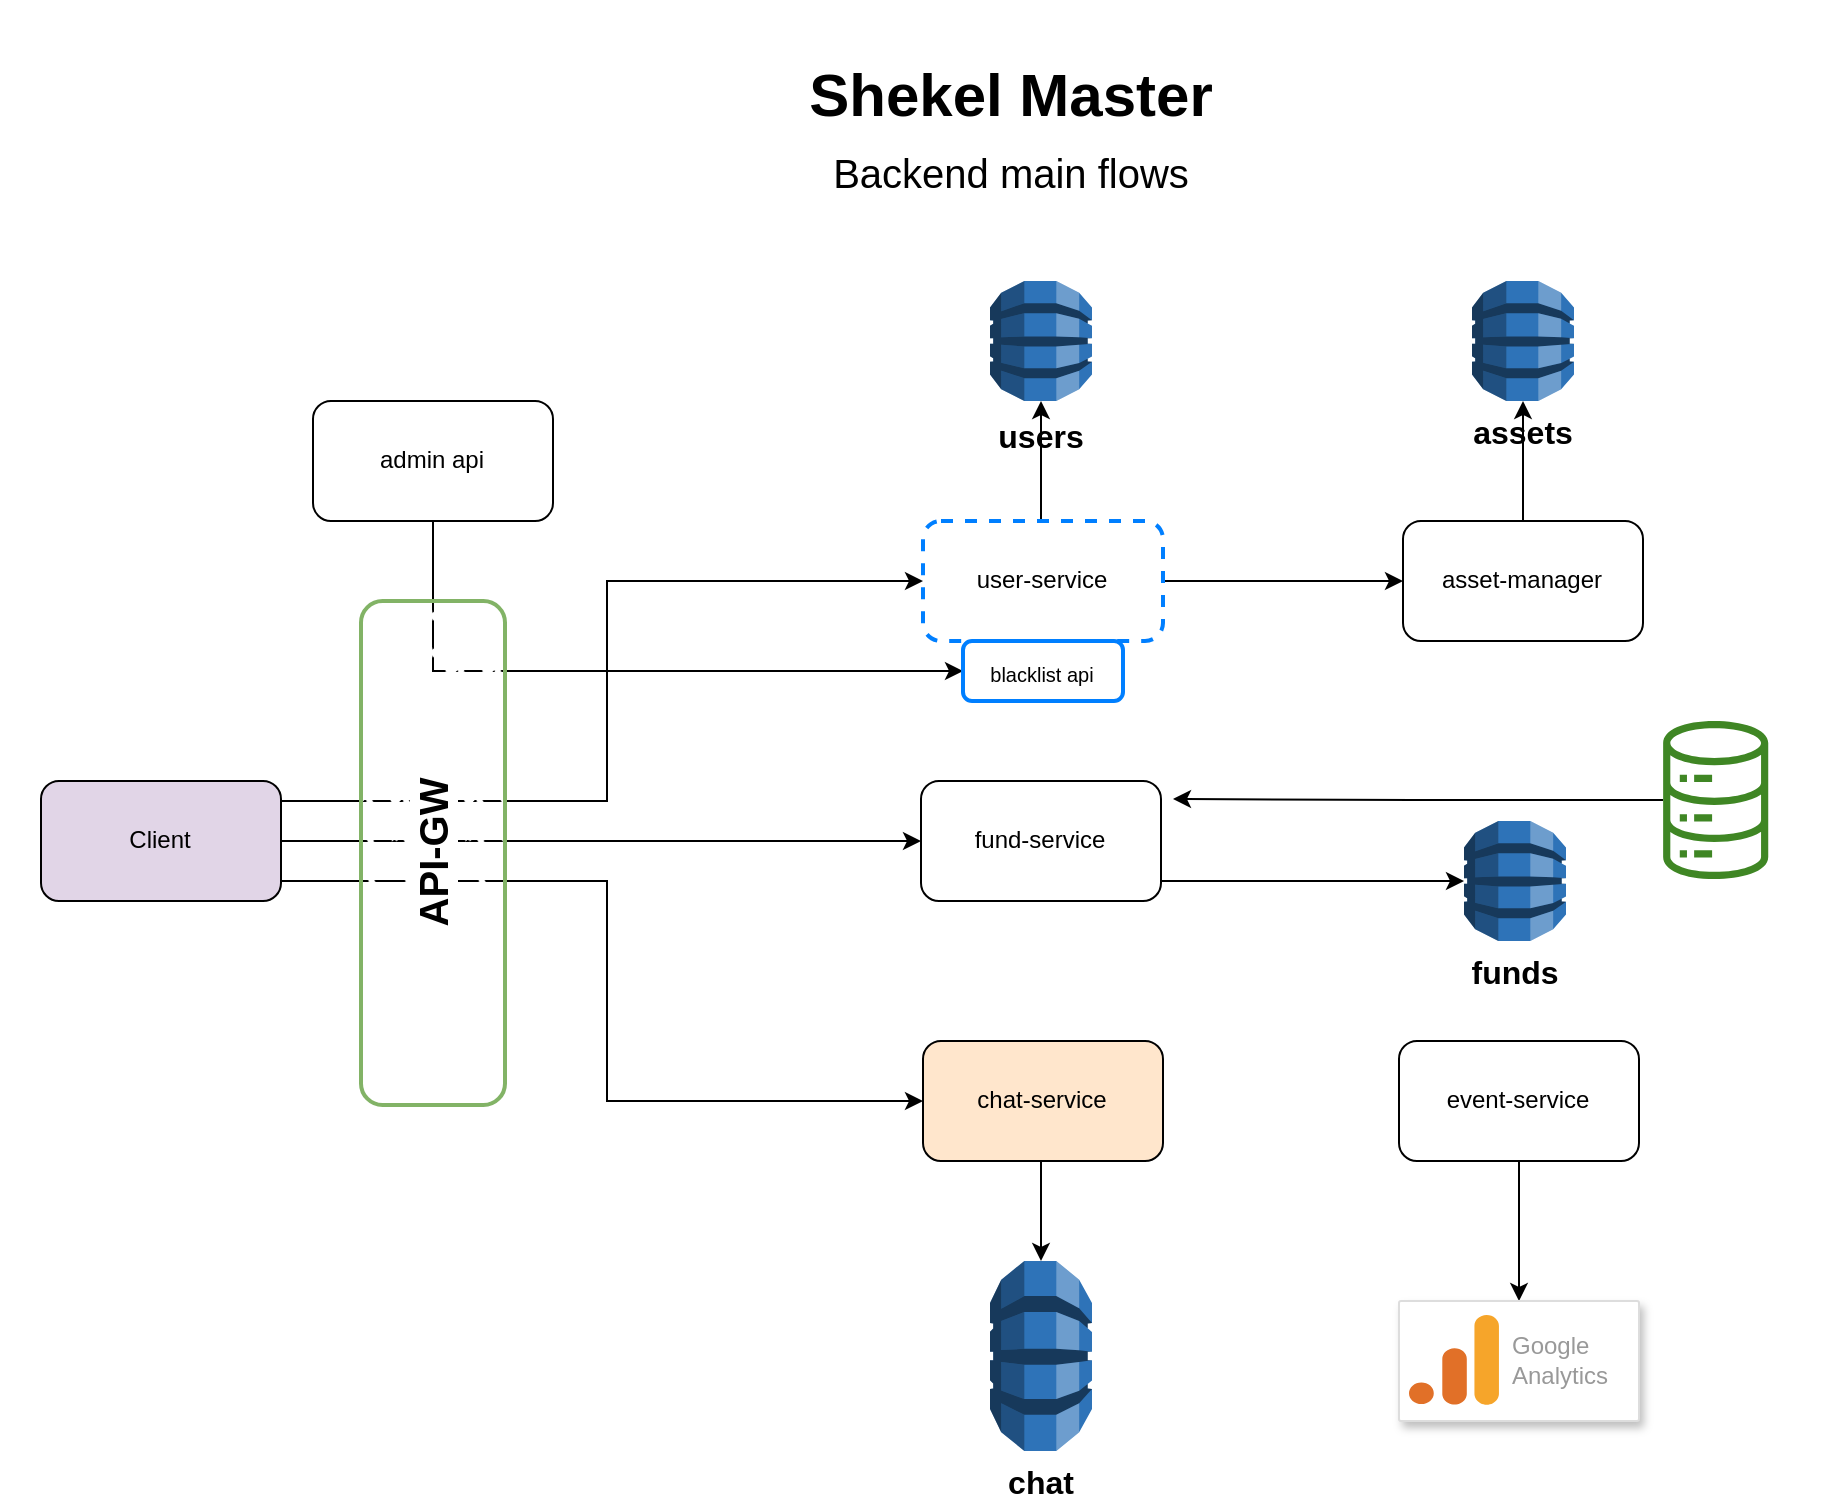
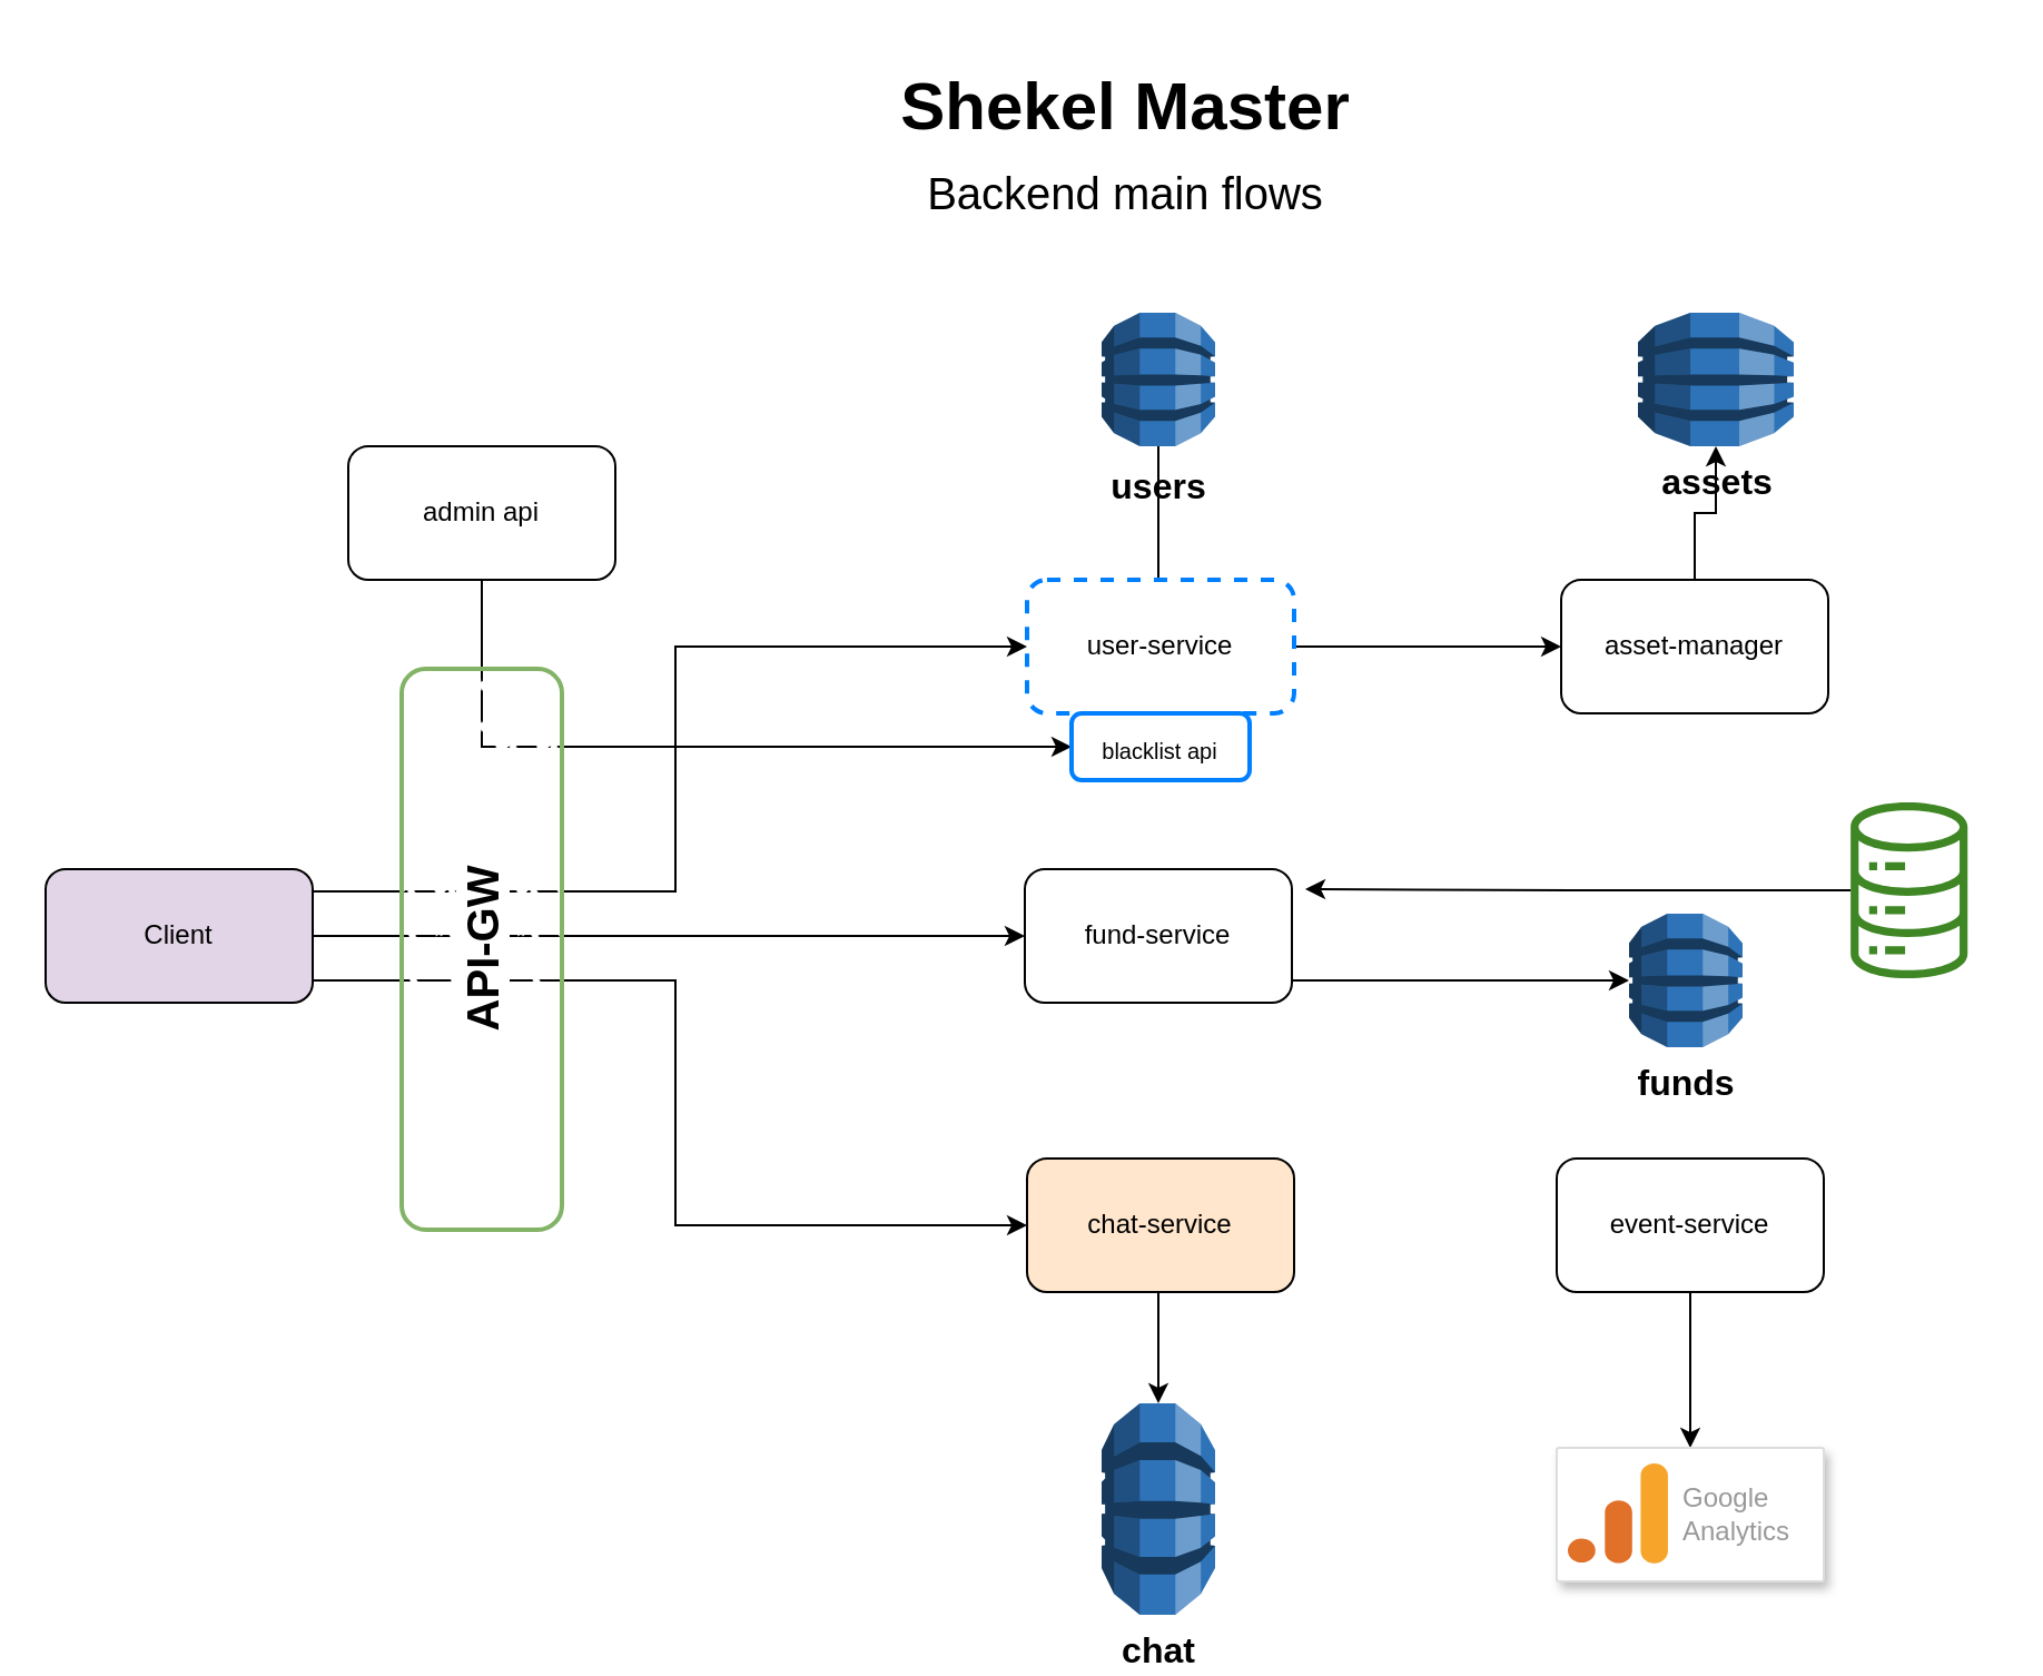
- <mxCell id="25" value="&lt;font size=&quot;1&quot; style=&quot;&quot;&gt;&lt;b style=&quot;font-size: 16px;&quot;&gt;assets&lt;/b&gt;&lt;/font&gt;" style="outlineConnect=0;dashed=0;verticalLabelPosition=bottom;verticalAlign=top;align=center;html=1;shape=mxgraph.aws3.dynamo_db;fillColor=#2E73B8;gradientColor=none;" vertex="1" parent="1"><mxGeometry x="735.5" y="140" width="51" height="60" as="geometry" /></mxCell>
+ <mxCell id="25" value="&lt;font size=&quot;1&quot; style=&quot;&quot;&gt;&lt;b style=&quot;font-size: 16px;&quot;&gt;assets&lt;/b&gt;&lt;/font&gt;" style="outlineConnect=0;dashed=0;verticalLabelPosition=bottom;verticalAlign=top;align=center;html=1;shape=mxgraph.aws3.dynamo_db;fillColor=#2E73B8;gradientColor=none;" vertex="1" parent="1"><mxGeometry x="735.5" y="140" width="70" height="60" as="geometry" /></mxCell>
- <mxCell id="7" style="edgeStyle=orthogonalEdgeStyle;rounded=0;orthogonalLoop=1;jettySize=auto;html=1;entryX=0.5;entryY=1;entryDx=0;entryDy=0;entryPerimeter=0;" edge="1" parent="1" source="8" target="24"><mxGeometry relative="1" as="geometry"><Array as="points"><mxPoint x="520" y="240" /><mxPoint x="520" y="240" /></Array></mxGeometry></mxCell>
+ <mxCell id="7" style="edgeStyle=orthogonalEdgeStyle;rounded=0;orthogonalLoop=1;jettySize=auto;html=1;entryX=0.5;entryY=1;entryDx=0;entryDy=0;entryPerimeter=0;endArrow=none;" edge="1" parent="1" source="8" target="24"><mxGeometry relative="1" as="geometry"><Array as="points"><mxPoint x="520" y="240" /><mxPoint x="520" y="240" /></Array></mxGeometry></mxCell>
